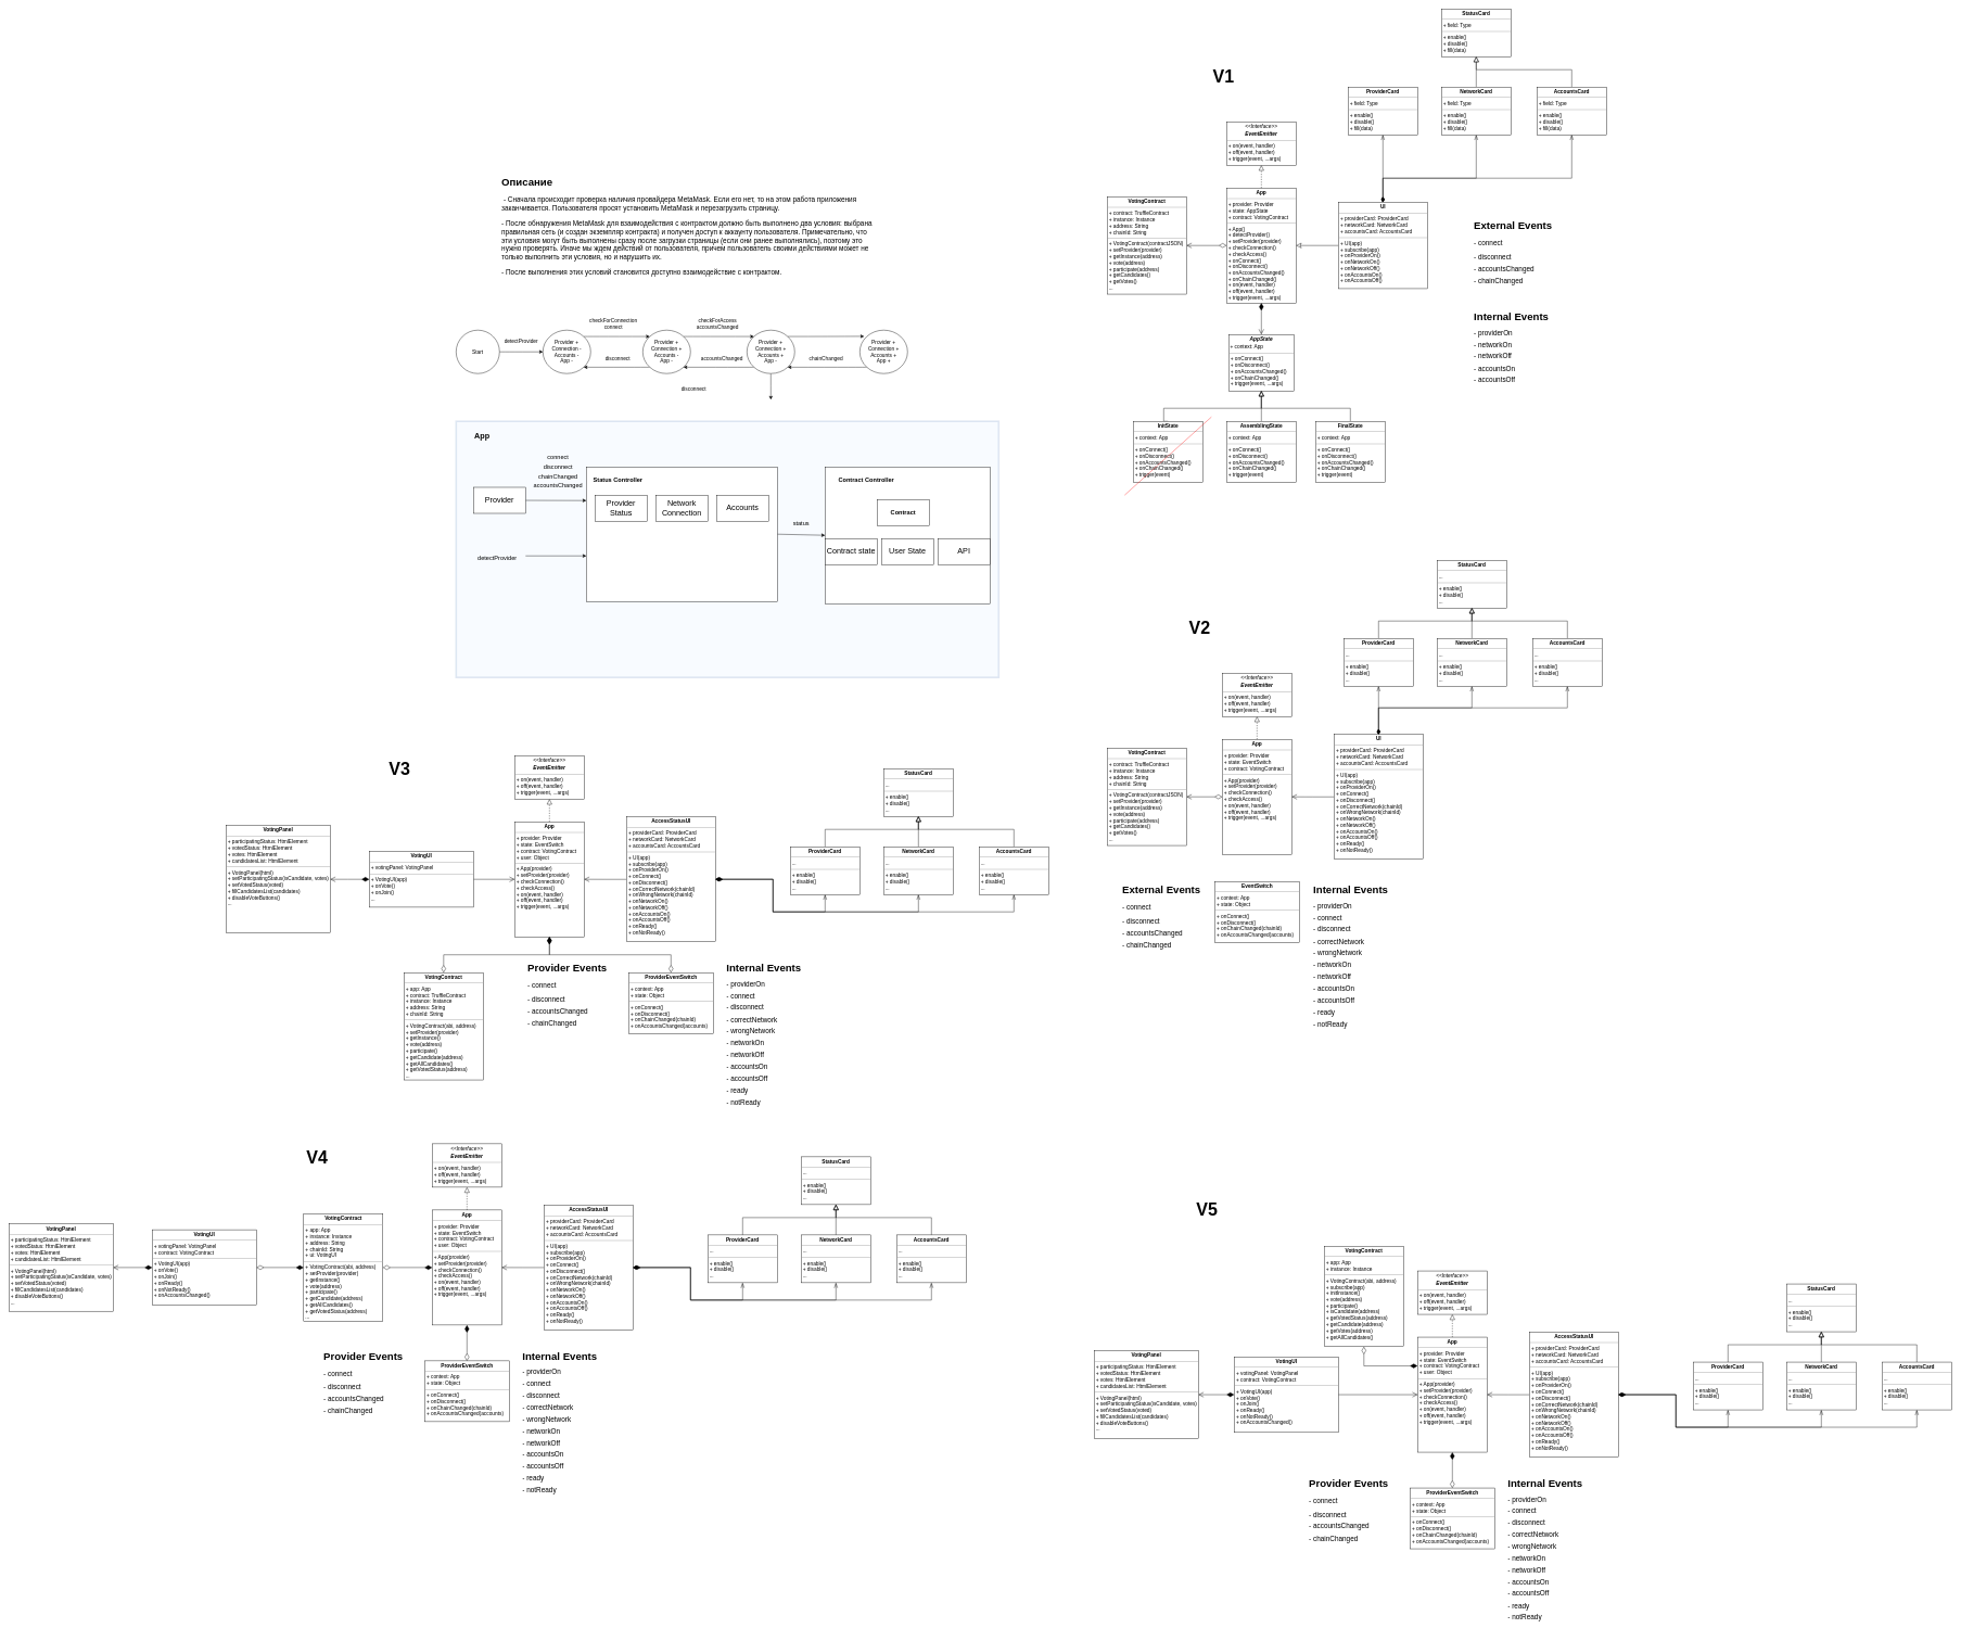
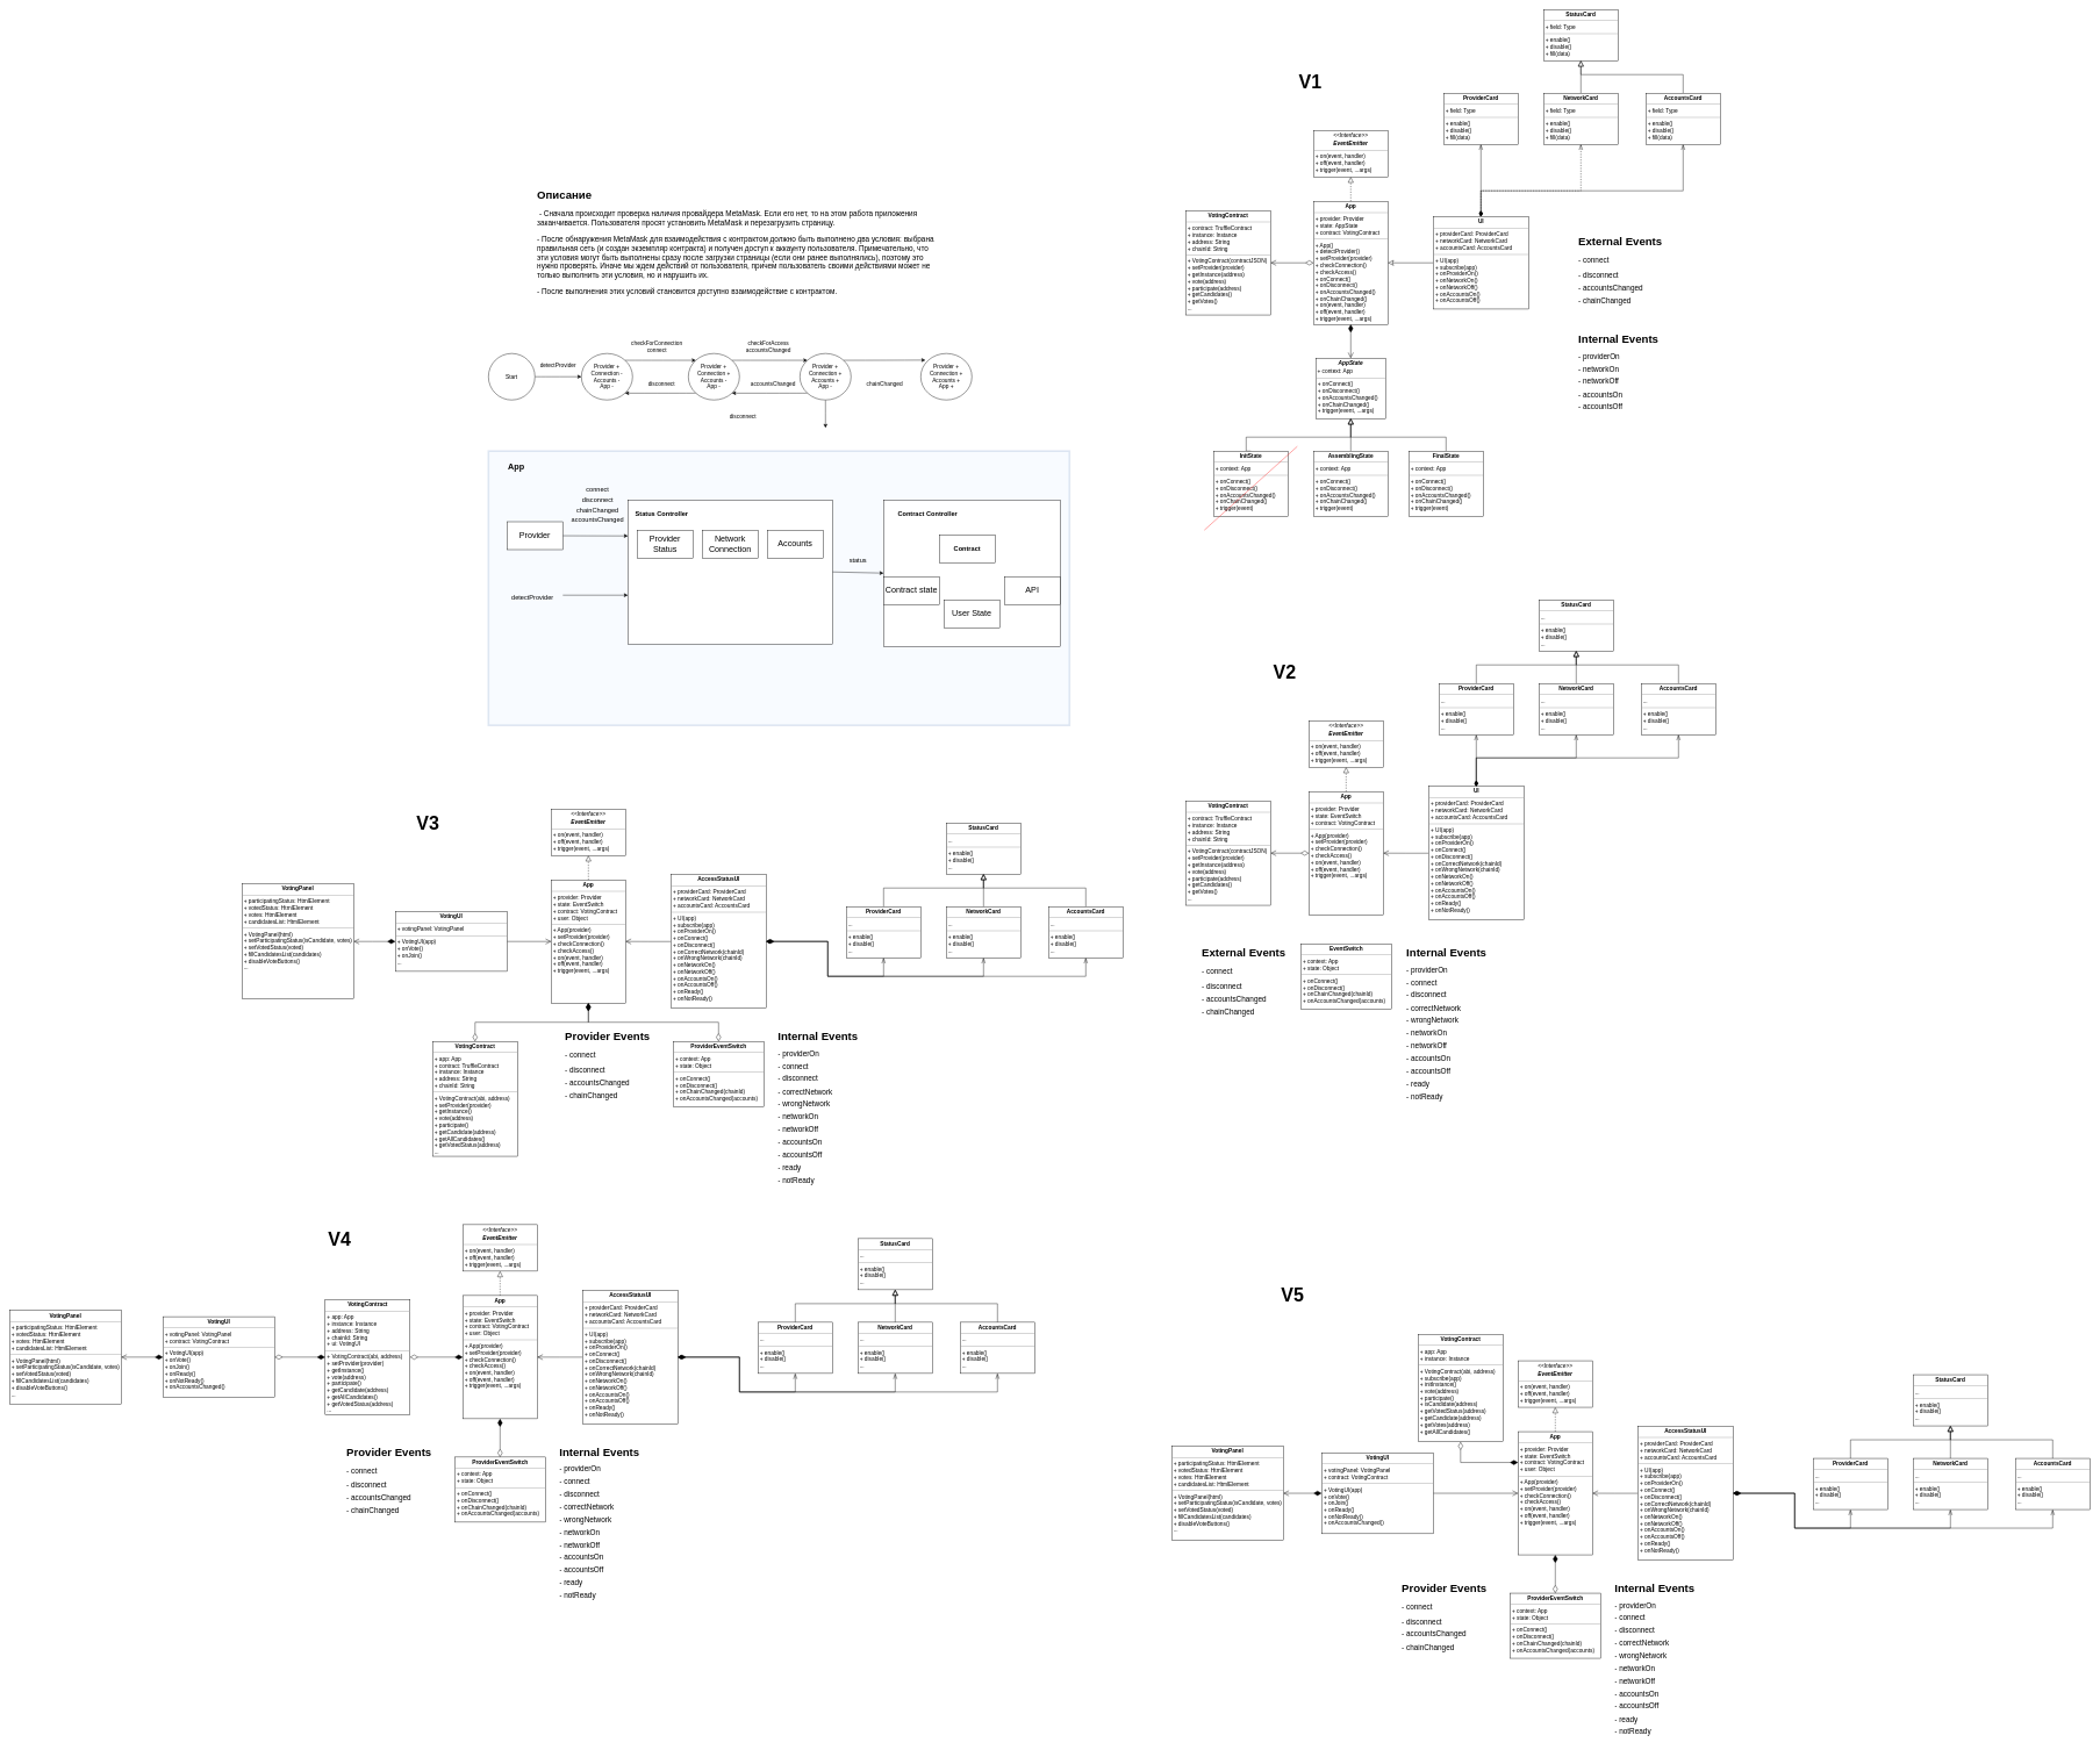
- <mxCell id="57" style="edgeStyle=orthogonalEdgeStyle;rounded=0;orthogonalLoop=1;jettySize=auto;html=1;entryX=0.5;entryY=0;entryDx=0;entryDy=0;fontSize=16;startArrow=openThin;startFill=0;endArrow=diamondThin;endFill=1;startSize=10;endSize=10;" parent="1" source="58" target="52" edge="1"><mxGeometry relative="1" as="geometry"><Array as="points"><mxPoint x="3400" y="410" /><mxPoint x="3185" y="410" /></Array></mxGeometry></mxCell>
+ <mxCell id="57" style="edgeStyle=orthogonalEdgeStyle;rounded=0;orthogonalLoop=1;jettySize=auto;html=1;entryX=0.5;entryY=0;entryDx=0;entryDy=0;fontSize=16;startArrow=openThin;startFill=0;endArrow=diamondThin;endFill=1;startSize=10;endSize=10;dashed=1;" parent="1" source="58" target="52" edge="1"><mxGeometry relative="1" as="geometry"><Array as="points"><mxPoint x="3400" y="410" /><mxPoint x="3185" y="410" /></Array></mxGeometry></mxCell>
- <mxCell id="19" style="edgeStyle=orthogonalEdgeStyle;curved=1;orthogonalLoop=1;jettySize=auto;html=1;exitX=0;exitY=1;exitDx=0;exitDy=0;entryX=1;entryY=1;entryDx=0;entryDy=0;" parent="1" source="20" target="15" edge="1"><mxGeometry relative="1" as="geometry" /></mxCell>
- <mxCell id="38" value="User State" style="rounded=0;whiteSpace=wrap;html=1;sketch=0;fontSize=18;strokeWidth=1;" parent="1" vertex="1"><mxGeometry x="2030" y="1240" width="120" height="60" as="geometry" /></mxCell>
+ <mxCell id="38" value="User State" style="rounded=0;whiteSpace=wrap;html=1;sketch=0;fontSize=18;strokeWidth=1;" parent="1" vertex="1"><mxGeometry x="2030" y="1290" width="120" height="60" as="geometry" /></mxCell>
